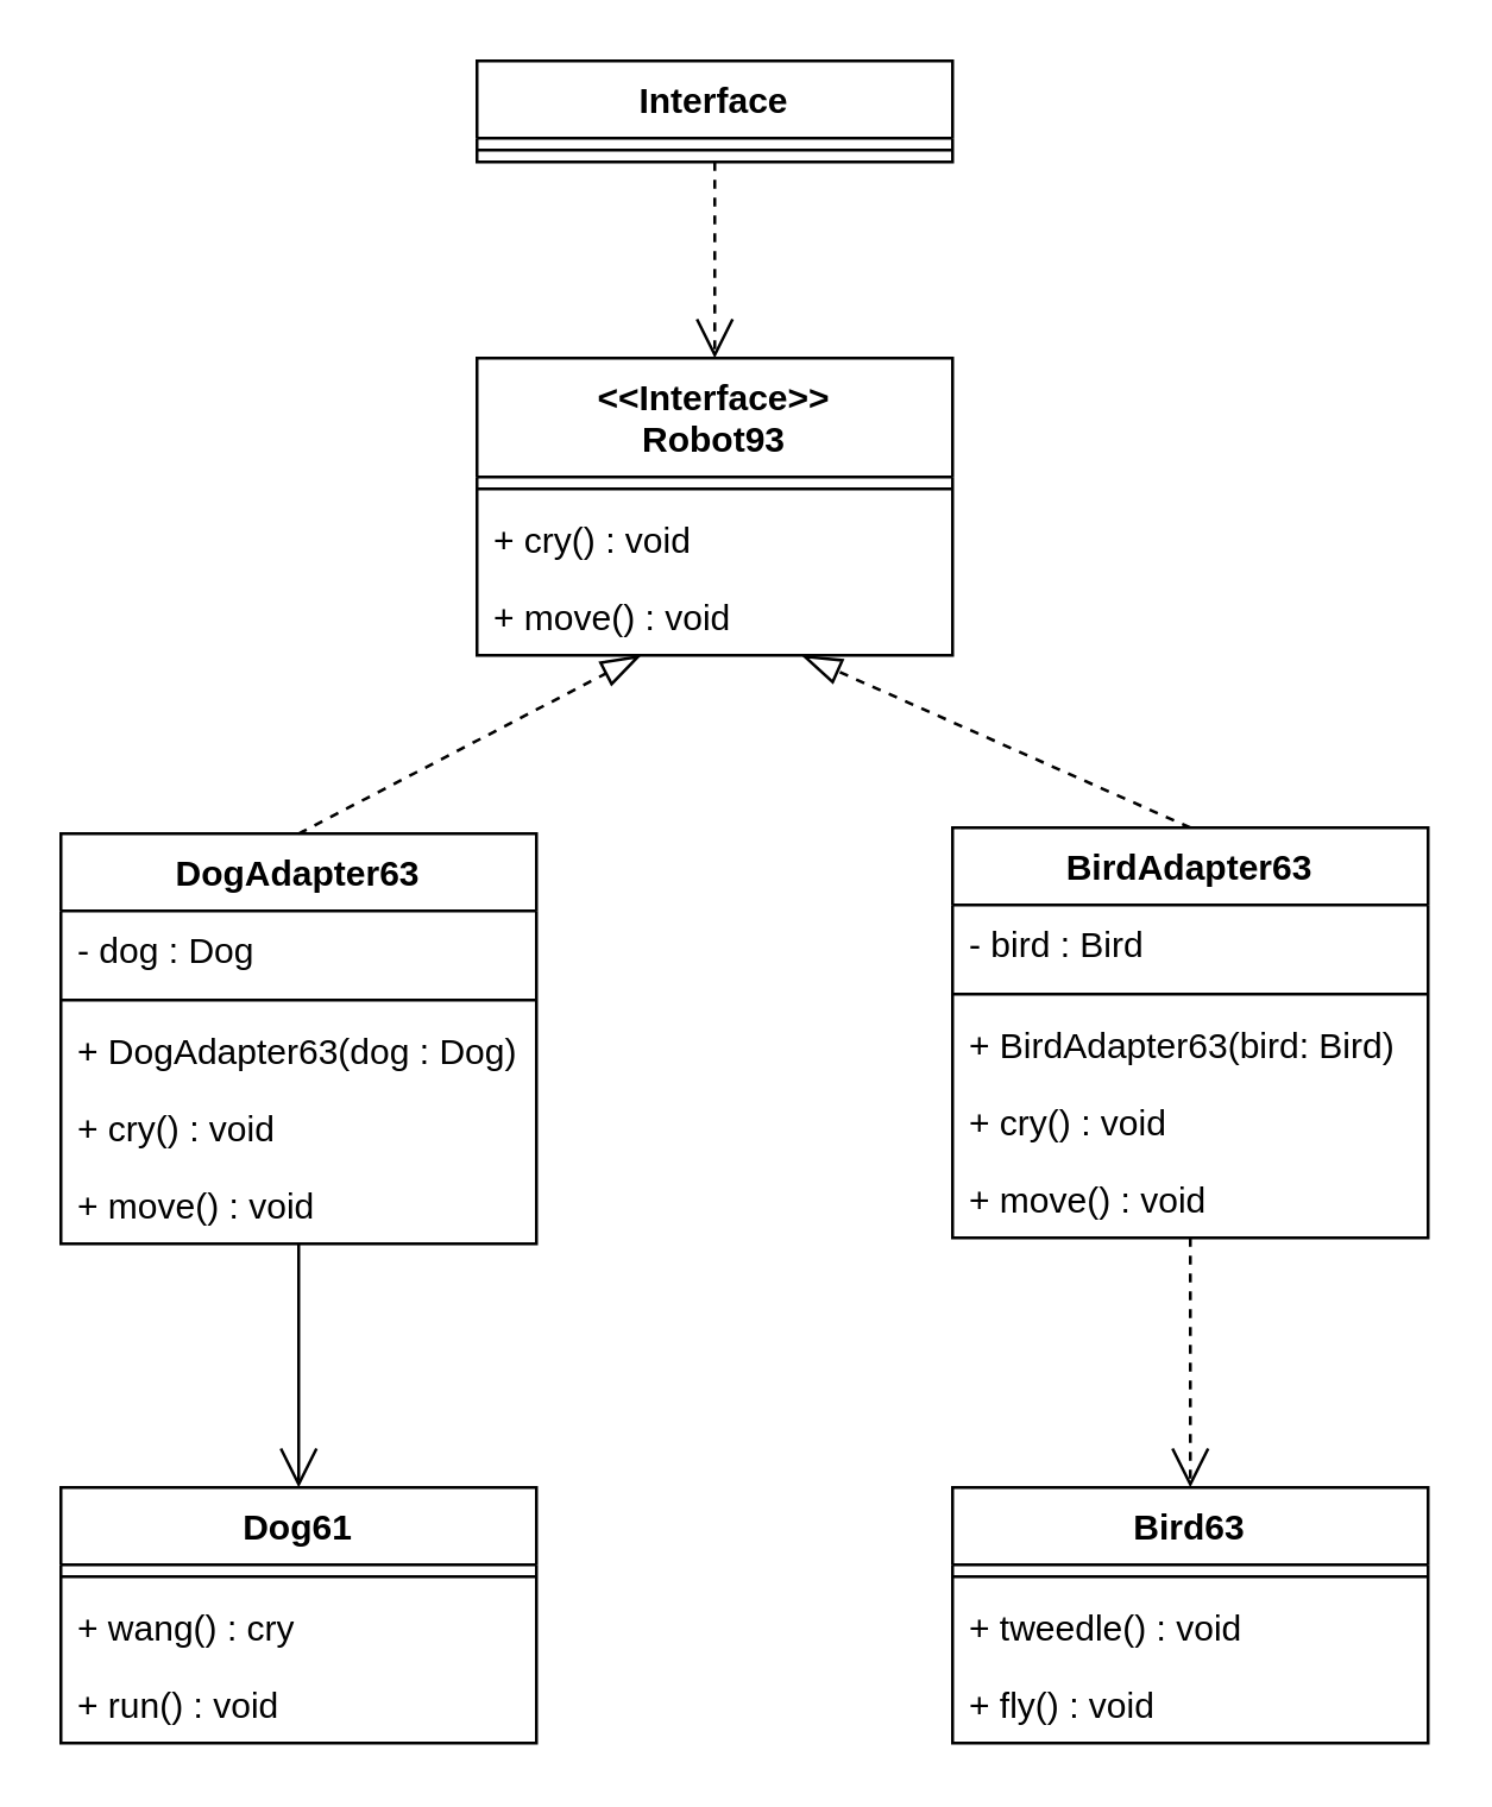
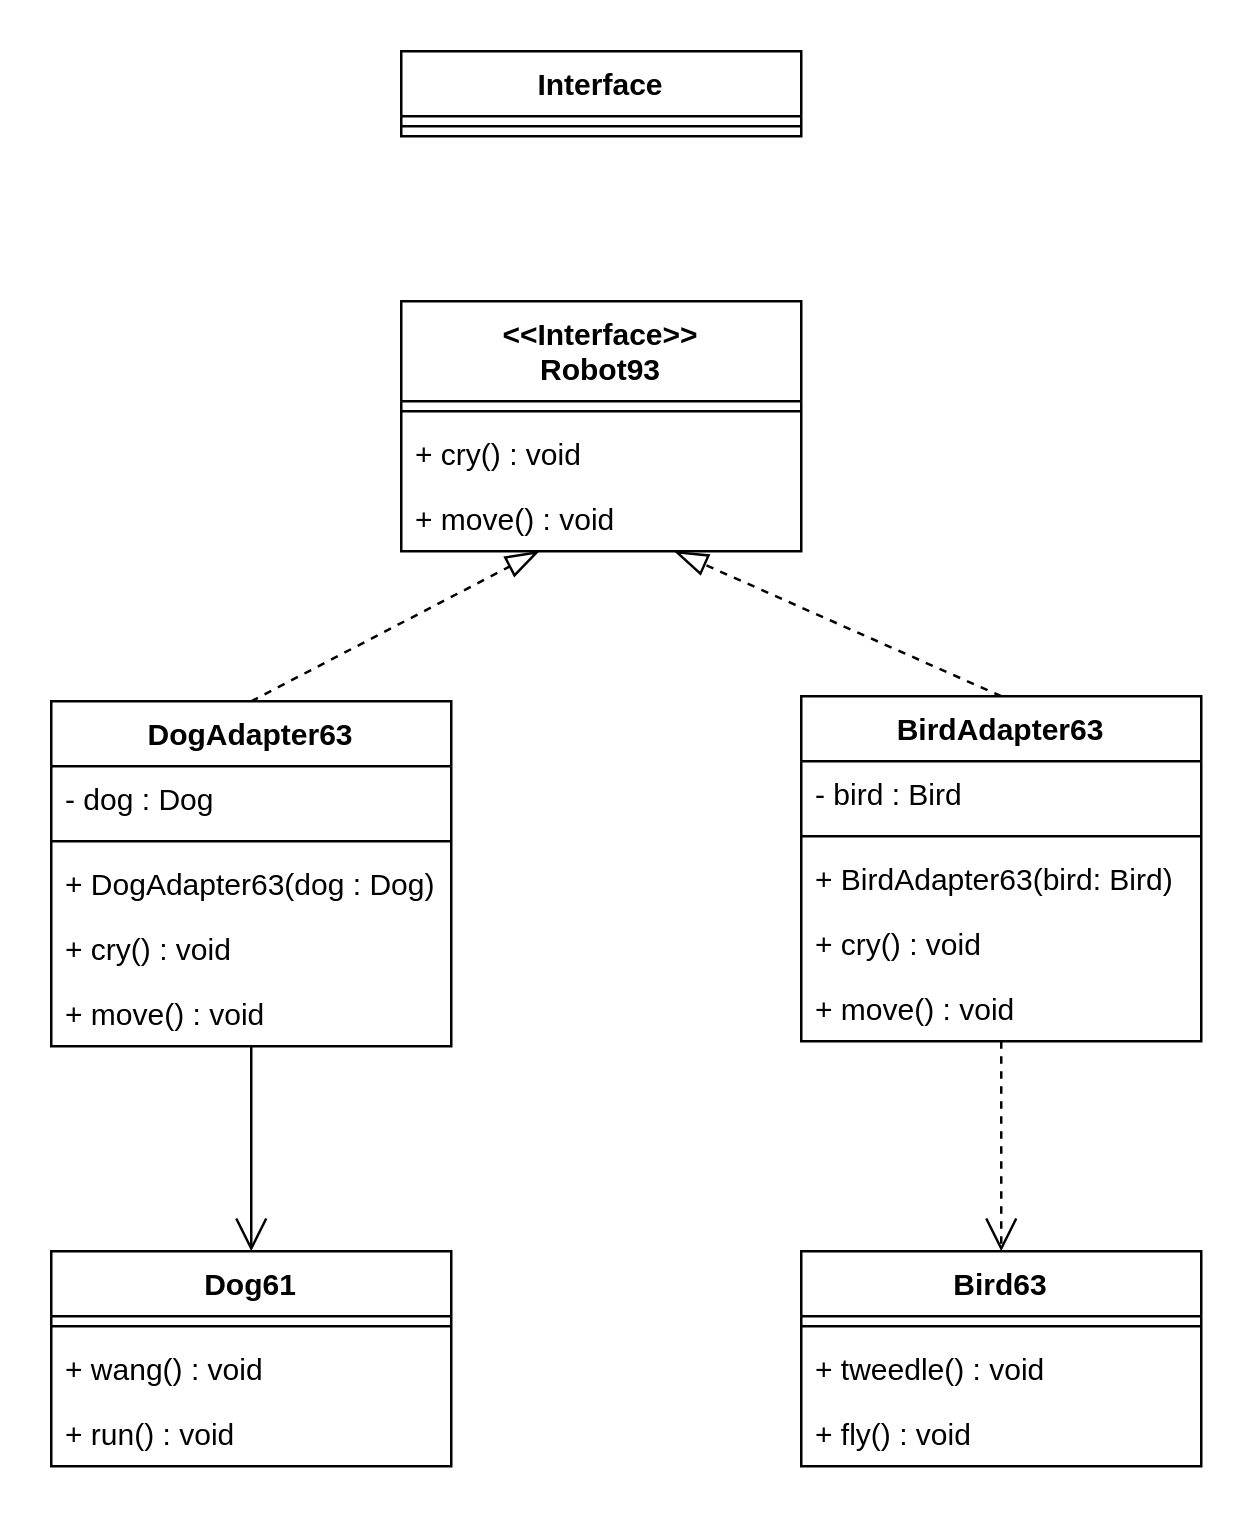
- <mxCell id="2" style="edgeStyle=orthogonalEdgeStyle;rounded=0;orthogonalLoop=1;jettySize=auto;html=1;entryX=0.5;entryY=0;entryDx=0;entryDy=0;dashed=1;endArrow=open;endFill=0;endSize=11;" edge="1" parent="1" source="3" target="5"><mxGeometry relative="1" as="geometry"><Array as="points"><mxPoint x="240" y="80" /><mxPoint x="240" y="80" /></Array></mxGeometry></mxCell>
- <mxCell id="26" value="+ wang() : cry" style="text;strokeColor=none;fillColor=none;align=left;verticalAlign=top;spacingLeft=4;spacingRight=4;overflow=hidden;rotatable=0;points=[[0,0.5],[1,0.5]];portConstraint=eastwest;whiteSpace=wrap;html=1;" vertex="1" parent="24"><mxGeometry y="34" width="160" height="26" as="geometry" /></mxCell>
+ <mxCell id="26" value="+ wang() : void" style="text;strokeColor=none;fillColor=none;align=left;verticalAlign=top;spacingLeft=4;spacingRight=4;overflow=hidden;rotatable=0;points=[[0,0.5],[1,0.5]];portConstraint=eastwest;whiteSpace=wrap;html=1;" vertex="1" parent="24"><mxGeometry y="34" width="160" height="26" as="geometry" /></mxCell>
